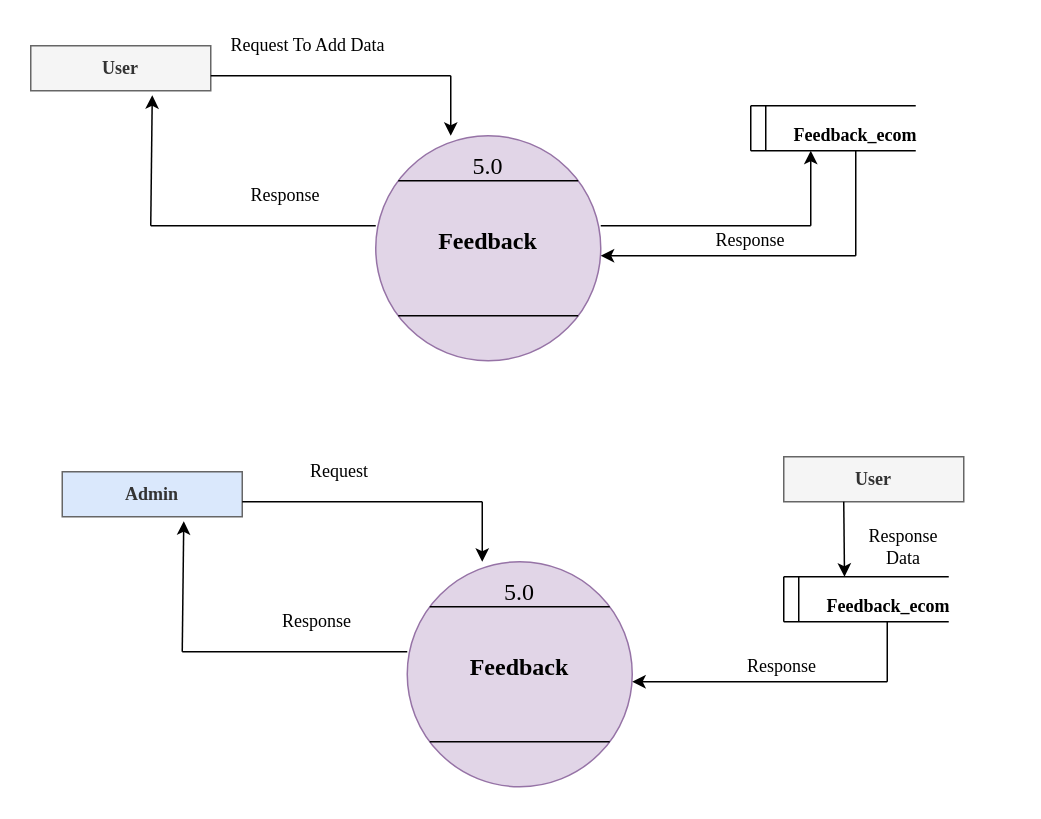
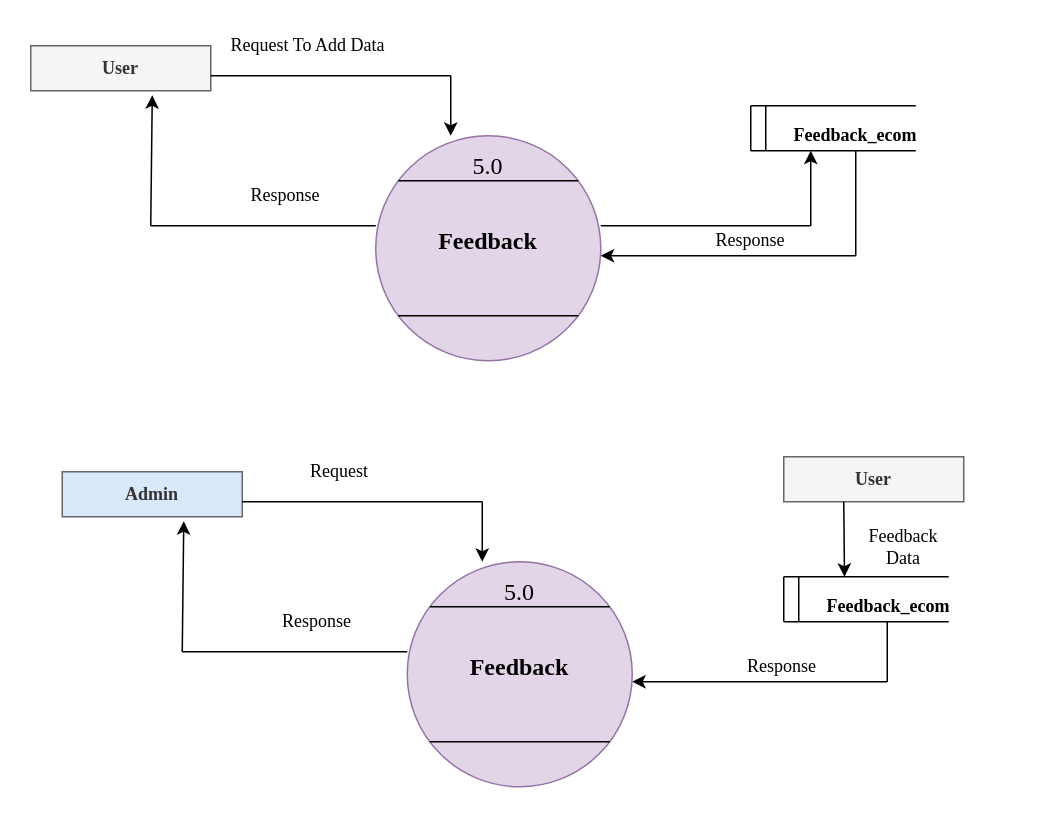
- <mxCell id="45" value="Response&lt;br&gt;Data" style="text;html=1;strokeColor=none;fillColor=none;align=center;verticalAlign=middle;whiteSpace=wrap;rounded=0;fontFamily=Lucida Console;fontSize=12;" parent="1" vertex="1"><mxGeometry x="532" y="354" width="140" height="20" as="geometry" /></mxCell>
+ <mxCell id="45" value="Feedback&lt;br&gt;Data" style="text;html=1;strokeColor=none;fillColor=none;align=center;verticalAlign=middle;whiteSpace=wrap;rounded=0;fontFamily=Lucida Console;fontSize=12;" parent="1" vertex="1"><mxGeometry x="532" y="354" width="140" height="20" as="geometry" /></mxCell>
